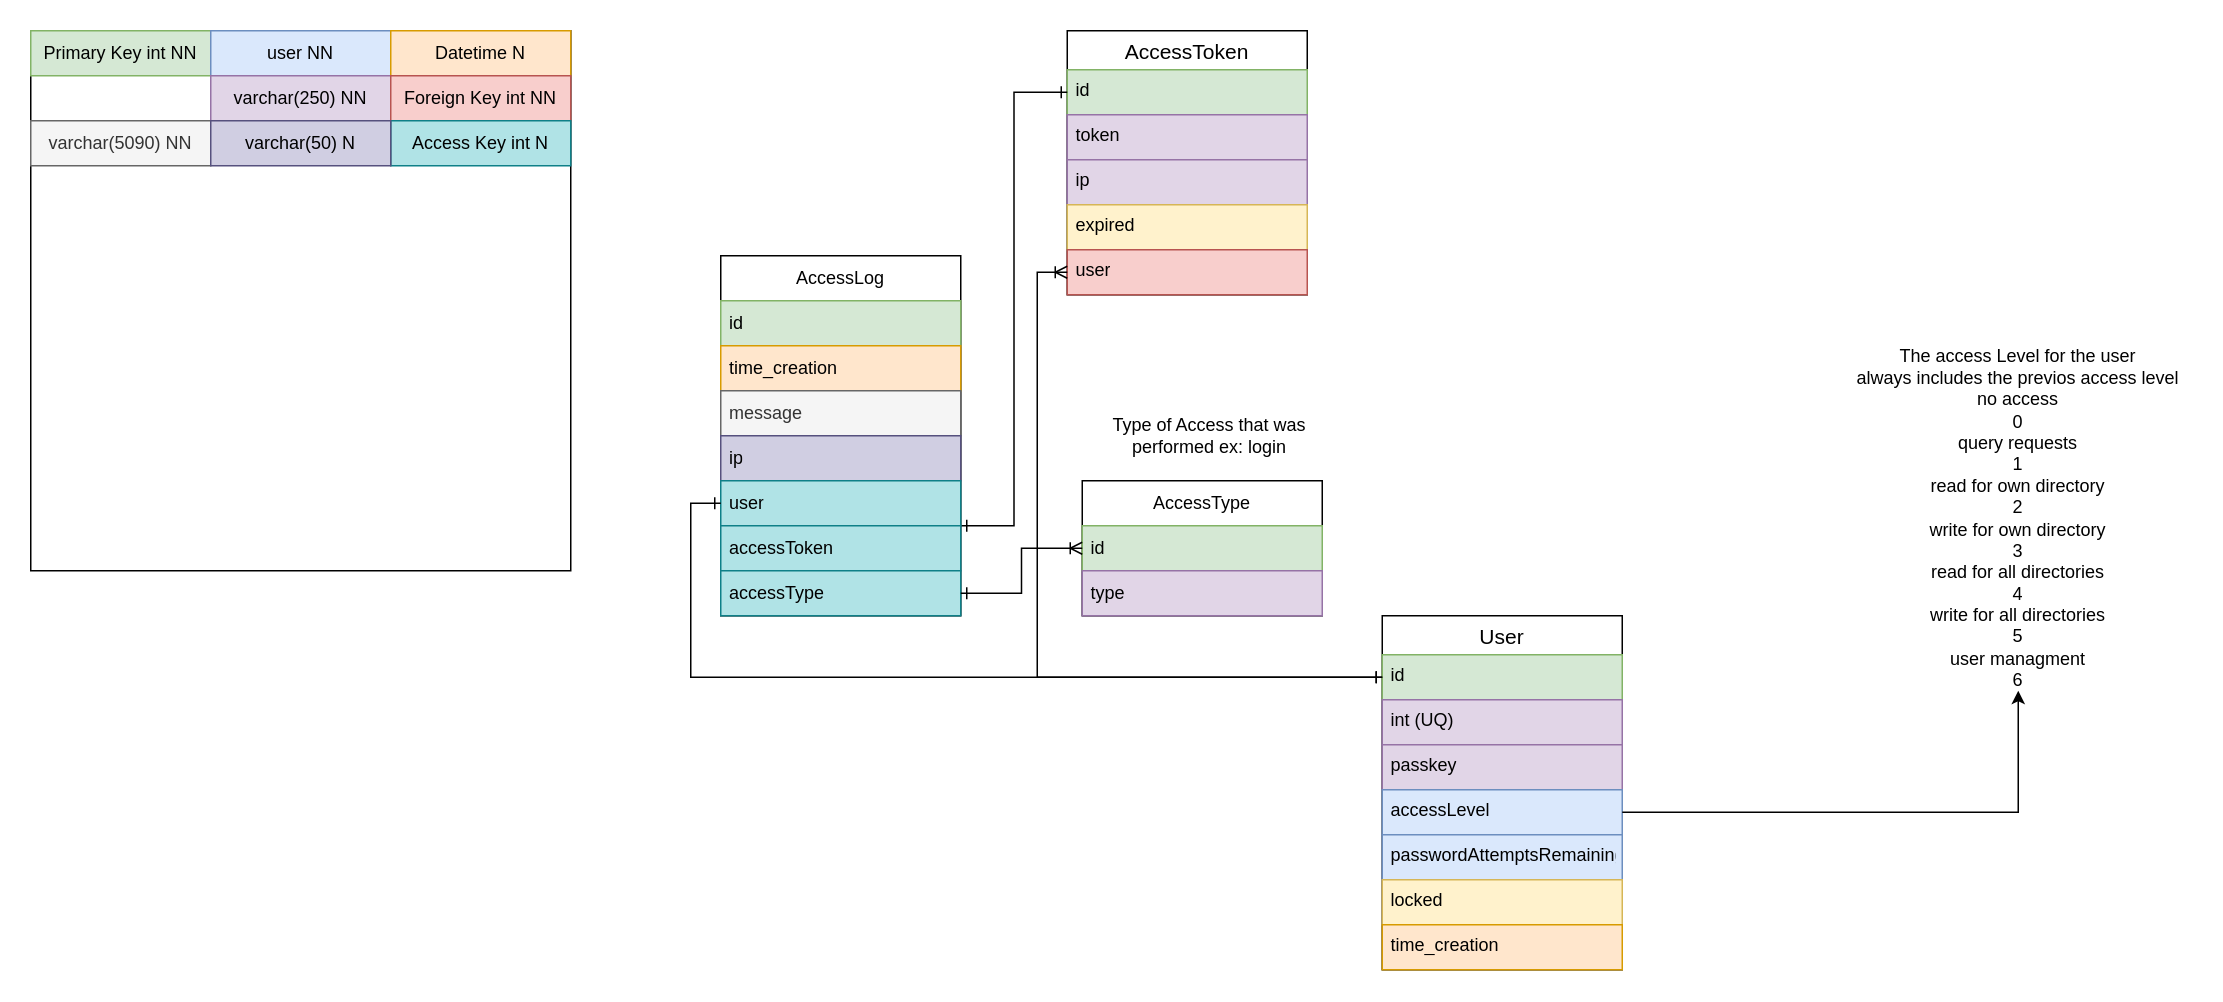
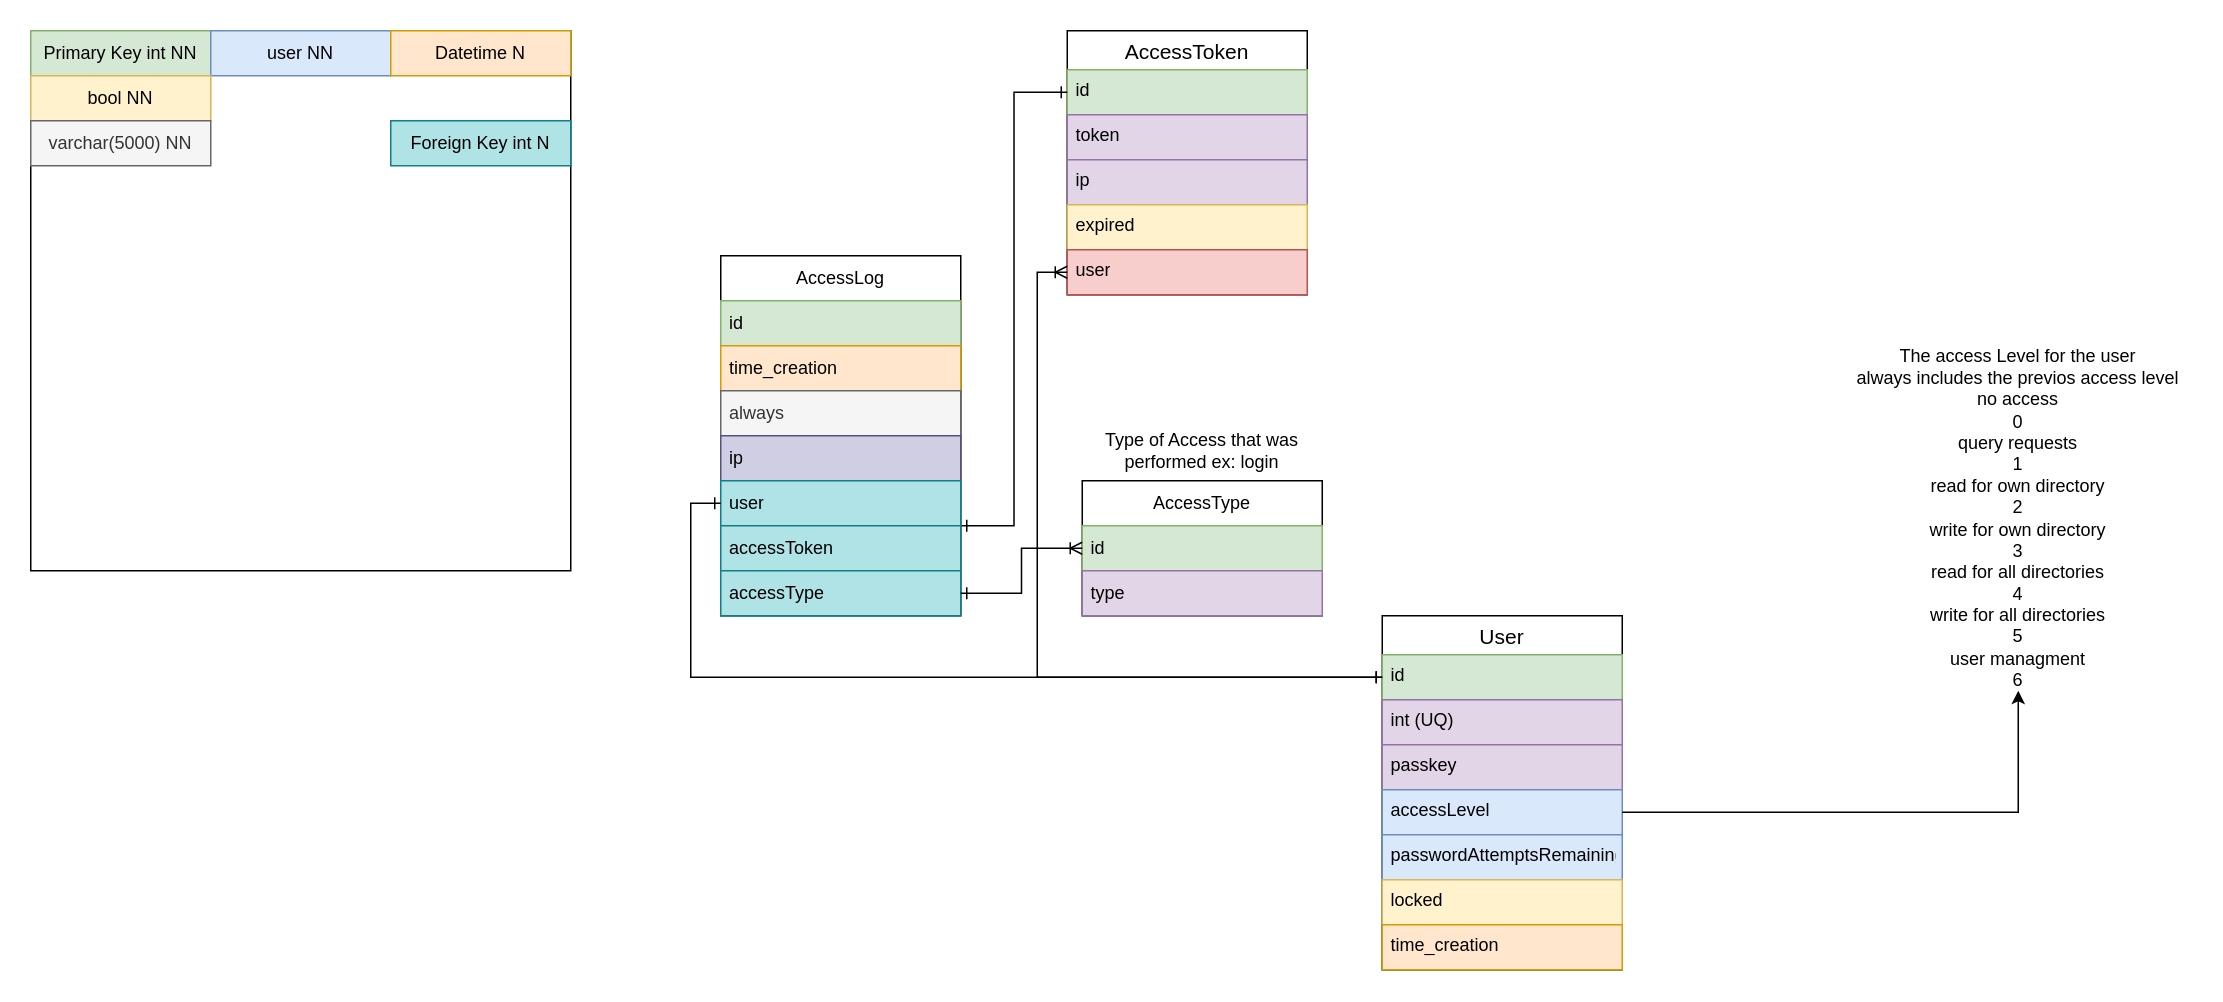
+ <mxCell id="14" value="bool NN" style="text;html=1;strokeColor=#d6b656;fillColor=#fff2cc;align=center;verticalAlign=middle;whiteSpace=wrap;rounded=0;" parent="1" vertex="1"><mxGeometry y="50" width="120" height="30" as="geometry" x="20" /></mxCell>
- <mxCell id="21" value="varchar(250) NN" style="text;html=1;strokeColor=#9673a6;fillColor=#e1d5e7;align=center;verticalAlign=middle;whiteSpace=wrap;rounded=0;" parent="1" vertex="1"><mxGeometry x="140" y="50" width="120" height="30" as="geometry" /></mxCell>
- <mxCell id="22" value="Foreign Key int NN" style="text;html=1;strokeColor=#b85450;fillColor=#f8cecc;align=center;verticalAlign=middle;whiteSpace=wrap;rounded=0;" parent="1" vertex="1"><mxGeometry x="260" y="50" width="120" height="30" as="geometry" /></mxCell>
- <mxCell id="36" value="varchar(5090) NN" style="text;html=1;align=center;verticalAlign=middle;whiteSpace=wrap;rounded=0;fillColor=#f5f5f5;fontColor=#333333;strokeColor=#666666;" parent="1" vertex="1"><mxGeometry y="80" width="120" height="30" as="geometry" x="20" /></mxCell>
+ <mxCell id="36" value="varchar(5000) NN" style="text;html=1;align=center;verticalAlign=middle;whiteSpace=wrap;rounded=0;fillColor=#f5f5f5;fontColor=#333333;strokeColor=#666666;" parent="1" vertex="1"><mxGeometry y="80" width="120" height="30" as="geometry" x="20" /></mxCell>
- <mxCell id="41" value="varchar(50) N" style="text;html=1;strokeColor=#56517e;fillColor=#d0cee2;align=center;verticalAlign=middle;whiteSpace=wrap;rounded=0;" parent="1" vertex="1"><mxGeometry x="140" y="80" width="120" height="30" as="geometry" /></mxCell>
- <mxCell id="40" value="Access Key int N" style="text;html=1;strokeColor=#0e8088;fillColor=#b0e3e6;align=center;verticalAlign=middle;whiteSpace=wrap;rounded=0;" parent="1" vertex="1"><mxGeometry x="260" y="80" width="120" height="30" as="geometry" /></mxCell>
+ <mxCell id="40" value="Foreign Key int N" style="text;html=1;strokeColor=#0e8088;fillColor=#b0e3e6;align=center;verticalAlign=middle;whiteSpace=wrap;rounded=0;" parent="1" vertex="1"><mxGeometry x="260" y="80" width="120" height="30" as="geometry" /></mxCell>
- <mxCell id="28" value="message" style="text;strokeColor=#666666;fillColor=#f5f5f5;align=left;verticalAlign=middle;spacingLeft=4;spacingRight=4;overflow=hidden;points=[[0,0.5],[1,0.5]];portConstraint=eastwest;rotatable=0;whiteSpace=wrap;html=1;fontColor=#333333;" parent="25" vertex="1"><mxGeometry y="90" width="160" height="30" as="geometry" /></mxCell>
+ <mxCell id="28" value="always" style="text;strokeColor=#666666;fillColor=#f5f5f5;align=left;verticalAlign=middle;spacingLeft=4;spacingRight=4;overflow=hidden;points=[[0,0.5],[1,0.5]];portConstraint=eastwest;rotatable=0;whiteSpace=wrap;html=1;fontColor=#333333;" parent="25" vertex="1"><mxGeometry y="90" width="160" height="30" as="geometry" /></mxCell>
- <mxCell id="37" value="Type of Access that was performed ex: login" style="text;html=1;strokeColor=none;fillColor=none;align=center;verticalAlign=middle;whiteSpace=wrap;rounded=0;" parent="1" vertex="1"><mxGeometry x="726" y="270" width="160" height="40" as="geometry" /></mxCell>
+ <mxCell id="37" value="Type of Access that was performed ex: login" style="text;html=1;strokeColor=none;fillColor=none;align=center;verticalAlign=middle;whiteSpace=wrap;rounded=0;" parent="1" vertex="1"><mxGeometry x="721" y="280" width="160" height="40" as="geometry" /></mxCell>
